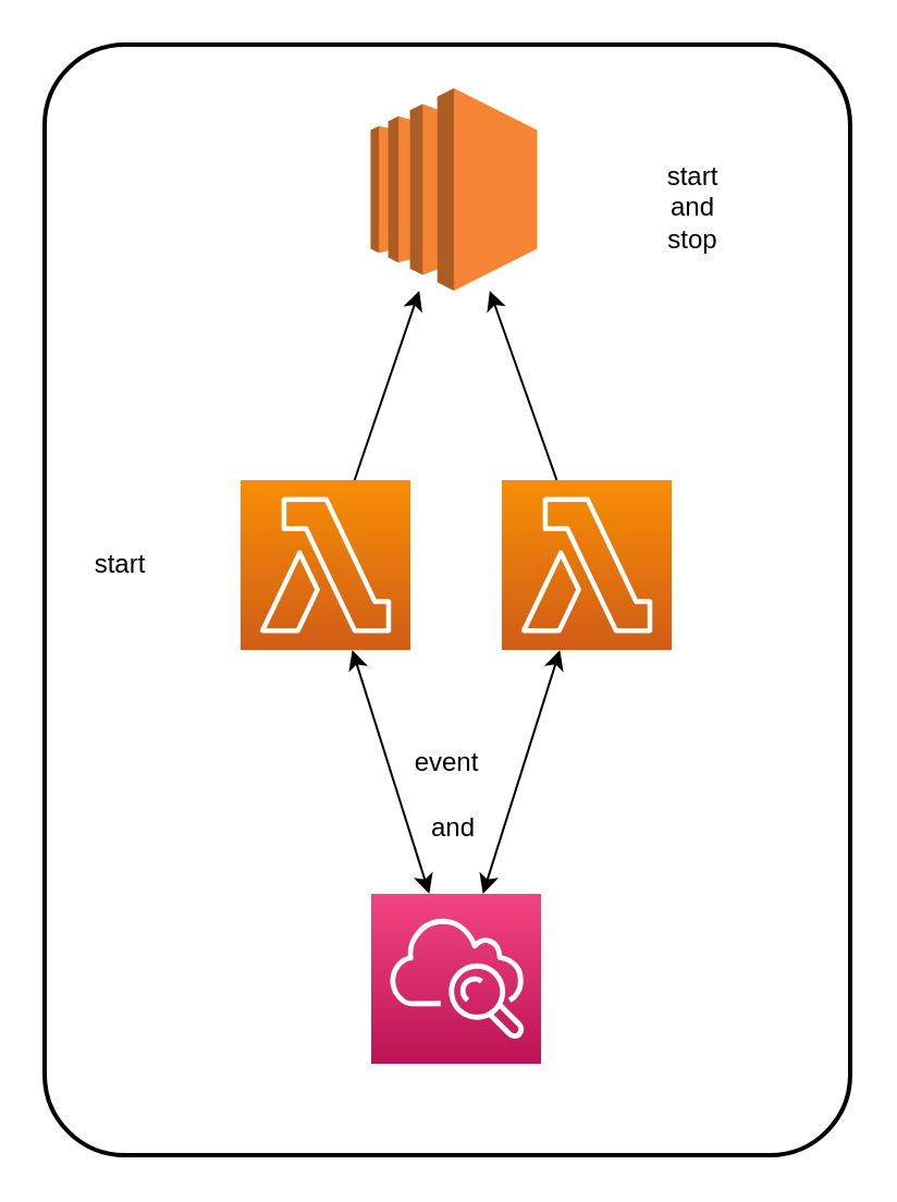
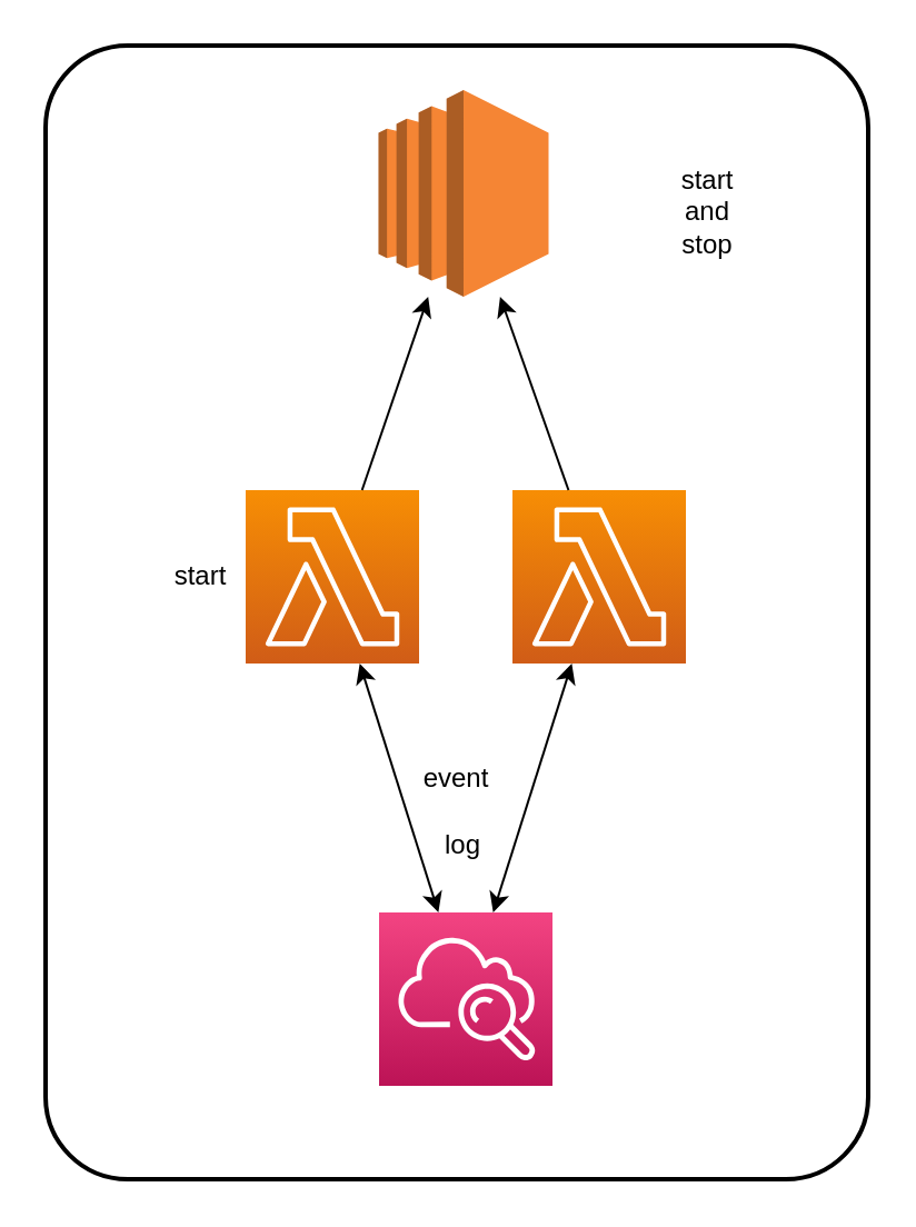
- <mxCell id="14" value="start" style="text;html=1;strokeColor=none;fillColor=none;align=center;verticalAlign=middle;whiteSpace=wrap;rounded=0;" vertex="1" parent="1"><mxGeometry x="35" y="249" width="40" height="20" as="geometry" /></mxCell>
+ <mxCell id="14" value="start" style="text;html=1;strokeColor=none;fillColor=none;align=center;verticalAlign=middle;whiteSpace=wrap;rounded=0;" vertex="1" parent="1"><mxGeometry x="70" y="249" width="40" height="20" as="geometry" /></mxCell>
- <mxCell id="9" value="and" style="text;html=1;strokeColor=none;fillColor=none;align=center;verticalAlign=middle;whiteSpace=wrap;rounded=0;" vertex="1" parent="1"><mxGeometry x="188" y="370" width="40" height="20" as="geometry" /></mxCell>
+ <mxCell id="9" value="log" style="text;html=1;strokeColor=none;fillColor=none;align=center;verticalAlign=middle;whiteSpace=wrap;rounded=0;" vertex="1" parent="1"><mxGeometry x="188" y="370" width="40" height="20" as="geometry" /></mxCell>
